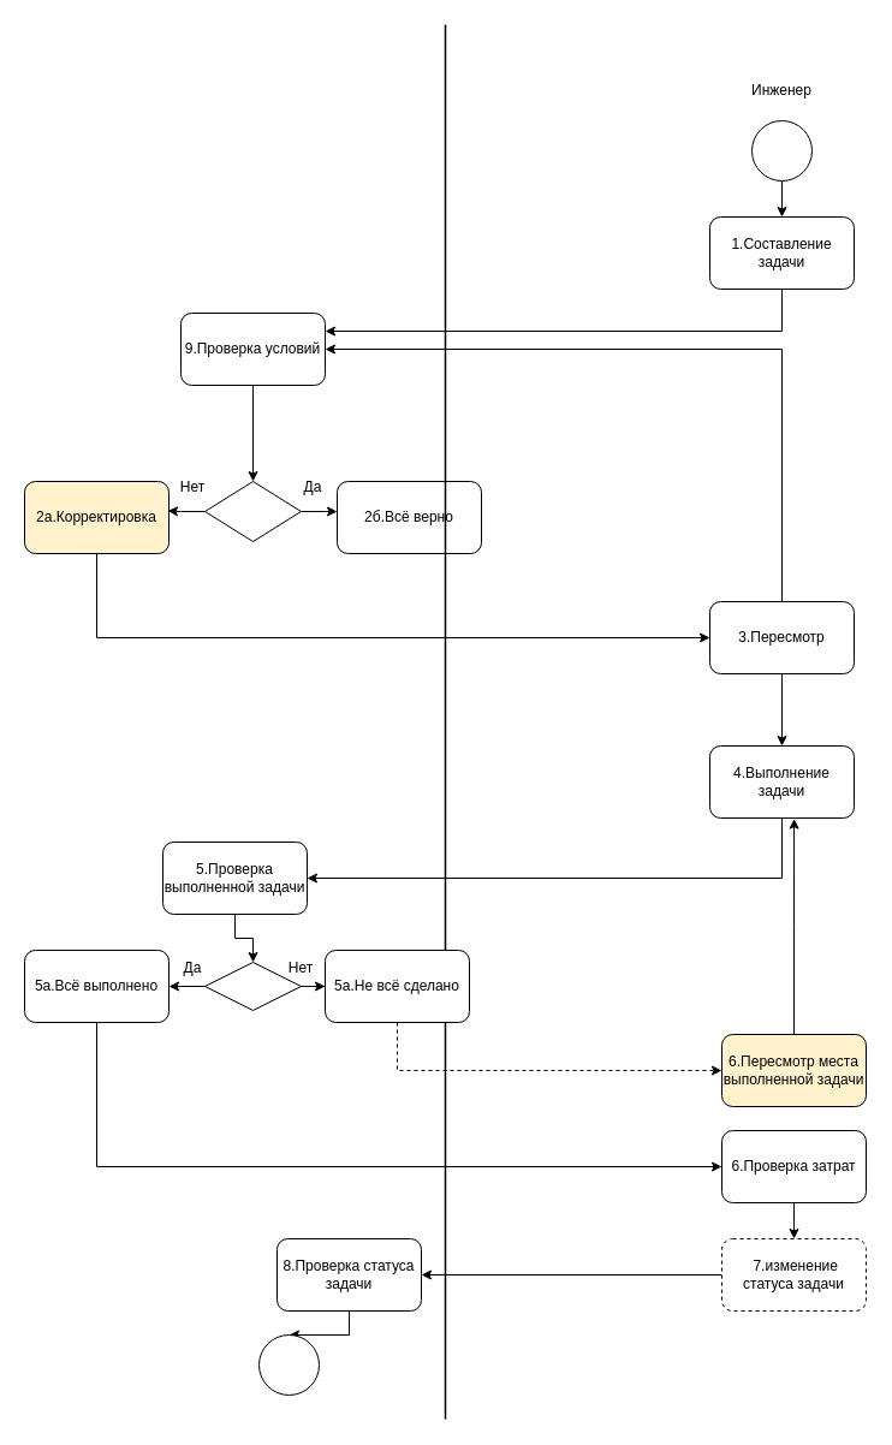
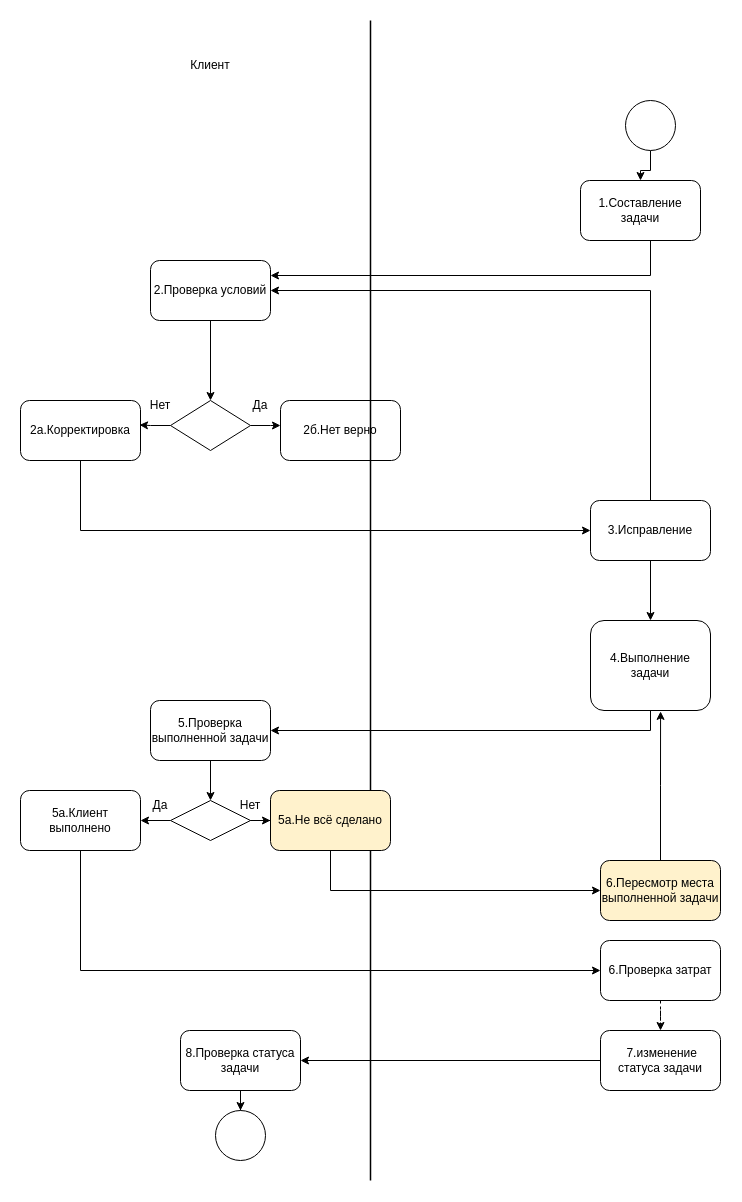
+ <mxCell id="2" value="Клиент" style="text;html=1;align=center;verticalAlign=middle;whiteSpace=wrap;rounded=0;" vertex="1" parent="1"><mxGeometry x="180" y="50" width="60" height="30" as="geometry" /></mxCell>
- <mxCell id="3" value="Инженер" style="text;html=1;align=center;verticalAlign=middle;whiteSpace=wrap;rounded=0;" vertex="1" parent="1"><mxGeometry x="620" y="60" width="60" height="30" as="geometry" /></mxCell>
- <mxCell id="7" value="1.Составление задачи" style="rounded=1;whiteSpace=wrap;html=1;" vertex="1" parent="1"><mxGeometry x="590" y="180" width="120" height="60" as="geometry" /></mxCell>
+ <mxCell id="7" value="1.Составление задачи" style="rounded=1;whiteSpace=wrap;html=1;" vertex="1" parent="1"><mxGeometry x="580" y="180" width="120" height="60" as="geometry" /></mxCell>
- <mxCell id="9" value="9.Проверка условий" style="rounded=1;whiteSpace=wrap;html=1;" vertex="1" parent="1"><mxGeometry x="150" y="260" width="120" height="60" as="geometry" /></mxCell>
+ <mxCell id="9" value="2.Проверка условий" style="rounded=1;whiteSpace=wrap;html=1;" vertex="1" parent="1"><mxGeometry x="150" y="260" width="120" height="60" as="geometry" /></mxCell>
- <mxCell id="13" value="2а.Корректировка" style="rounded=1;whiteSpace=wrap;html=1;fillColor=#fff2cc;" vertex="1" parent="1"><mxGeometry x="20" y="400" width="120" height="60" as="geometry" /></mxCell>
+ <mxCell id="13" value="2а.Корректировка" style="rounded=1;whiteSpace=wrap;html=1;" vertex="1" parent="1"><mxGeometry x="20" y="400" width="120" height="60" as="geometry" /></mxCell>
- <mxCell id="10" value="2б.Всё верно" style="rounded=1;whiteSpace=wrap;html=1;" vertex="1" parent="1"><mxGeometry x="280" y="400" width="120" height="60" as="geometry" /></mxCell>
+ <mxCell id="10" value="2б.Нет верно" style="rounded=1;whiteSpace=wrap;html=1;" vertex="1" parent="1"><mxGeometry x="280" y="400" width="120" height="60" as="geometry" /></mxCell>
- <mxCell id="21" value="3.Пересмотр" style="rounded=1;whiteSpace=wrap;html=1;" vertex="1" parent="1"><mxGeometry x="590" y="500" width="120" height="60" as="geometry" /></mxCell>
+ <mxCell id="21" value="3.Исправление" style="rounded=1;whiteSpace=wrap;html=1;" vertex="1" parent="1"><mxGeometry x="590" y="500" width="120" height="60" as="geometry" /></mxCell>
- <mxCell id="23" value="4.Выполнение задачи" style="rounded=1;whiteSpace=wrap;html=1;" vertex="1" parent="1"><mxGeometry x="590" y="620" width="120" height="60" as="geometry" /></mxCell>
+ <mxCell id="23" value="4.Выполнение задачи" style="rounded=1;whiteSpace=wrap;html=1;" vertex="1" parent="1"><mxGeometry x="590" y="620" width="120" height="90" as="geometry" /></mxCell>
- <mxCell id="25" value="5.Проверка выполненной задачи" style="rounded=1;whiteSpace=wrap;html=1;" vertex="1" parent="1"><mxGeometry x="135" y="700" width="120" height="60" as="geometry" /></mxCell>
+ <mxCell id="25" value="5.Проверка выполненной задачи" style="rounded=1;whiteSpace=wrap;html=1;" vertex="1" parent="1"><mxGeometry x="150" y="700" width="120" height="60" as="geometry" /></mxCell>
- <mxCell id="30" value="5а.Всё выполнено" style="rounded=1;whiteSpace=wrap;html=1;" vertex="1" parent="1"><mxGeometry x="20" y="790" width="120" height="60" as="geometry" /></mxCell>
+ <mxCell id="30" value="5а.Клиент выполнено" style="rounded=1;whiteSpace=wrap;html=1;" vertex="1" parent="1"><mxGeometry x="20" y="790" width="120" height="60" as="geometry" /></mxCell>
- <mxCell id="32" value="5а.Не всё сделано" style="rounded=1;whiteSpace=wrap;html=1;" vertex="1" parent="1"><mxGeometry x="270" y="790" width="120" height="60" as="geometry" /></mxCell>
+ <mxCell id="32" value="5а.Не всё сделано" style="rounded=1;whiteSpace=wrap;html=1;fillColor=#fff2cc;" vertex="1" parent="1"><mxGeometry x="270" y="790" width="120" height="60" as="geometry" /></mxCell>
- <mxCell id="31" style="edgeStyle=orthogonalEdgeStyle;rounded=0;orthogonalLoop=1;jettySize=auto;html=1;entryX=0;entryY=0.5;entryDx=0;entryDy=0;dashed=1;" edge="1" parent="1" source="32" target="33"><mxGeometry relative="1" as="geometry"><Array as="points"><mxPoint x="330" y="890" /></Array></mxGeometry></mxCell>
+ <mxCell id="31" style="edgeStyle=orthogonalEdgeStyle;rounded=0;orthogonalLoop=1;jettySize=auto;html=1;entryX=0;entryY=0.5;entryDx=0;entryDy=0;" edge="1" parent="1" source="32" target="33"><mxGeometry relative="1" as="geometry"><Array as="points"><mxPoint x="330" y="890" /></Array></mxGeometry></mxCell>
- <mxCell id="37" style="edgeStyle=orthogonalEdgeStyle;rounded=0;orthogonalLoop=1;jettySize=auto;html=1;entryX=0.5;entryY=0;entryDx=0;entryDy=0;" edge="1" parent="1" source="38" target="40"><mxGeometry relative="1" as="geometry" /></mxCell>
+ <mxCell id="37" style="edgeStyle=orthogonalEdgeStyle;rounded=0;orthogonalLoop=1;jettySize=auto;html=1;entryX=0.5;entryY=0;entryDx=0;entryDy=0;dashed=1;" edge="1" parent="1" source="38" target="40"><mxGeometry relative="1" as="geometry" /></mxCell>
- <mxCell id="42" value="8.Проверка статуса задачи" style="rounded=1;whiteSpace=wrap;html=1;" vertex="1" parent="1"><mxGeometry x="230" y="1030" width="120" height="60" as="geometry" /></mxCell>
+ <mxCell id="42" value="8.Проверка статуса задачи" style="rounded=1;whiteSpace=wrap;html=1;" vertex="1" parent="1"><mxGeometry x="180" y="1030" width="120" height="60" as="geometry" /></mxCell>
- <mxCell id="40" value="&amp;nbsp;7.изменение статуса задачи" style="rounded=1;whiteSpace=wrap;html=1;dashed=1;" vertex="1" parent="1"><mxGeometry x="600" y="1030" width="120" height="60" as="geometry" /></mxCell>
+ <mxCell id="40" value="&amp;nbsp;7.изменение статуса задачи" style="rounded=1;whiteSpace=wrap;html=1;" vertex="1" parent="1"><mxGeometry x="600" y="1030" width="120" height="60" as="geometry" /></mxCell>
